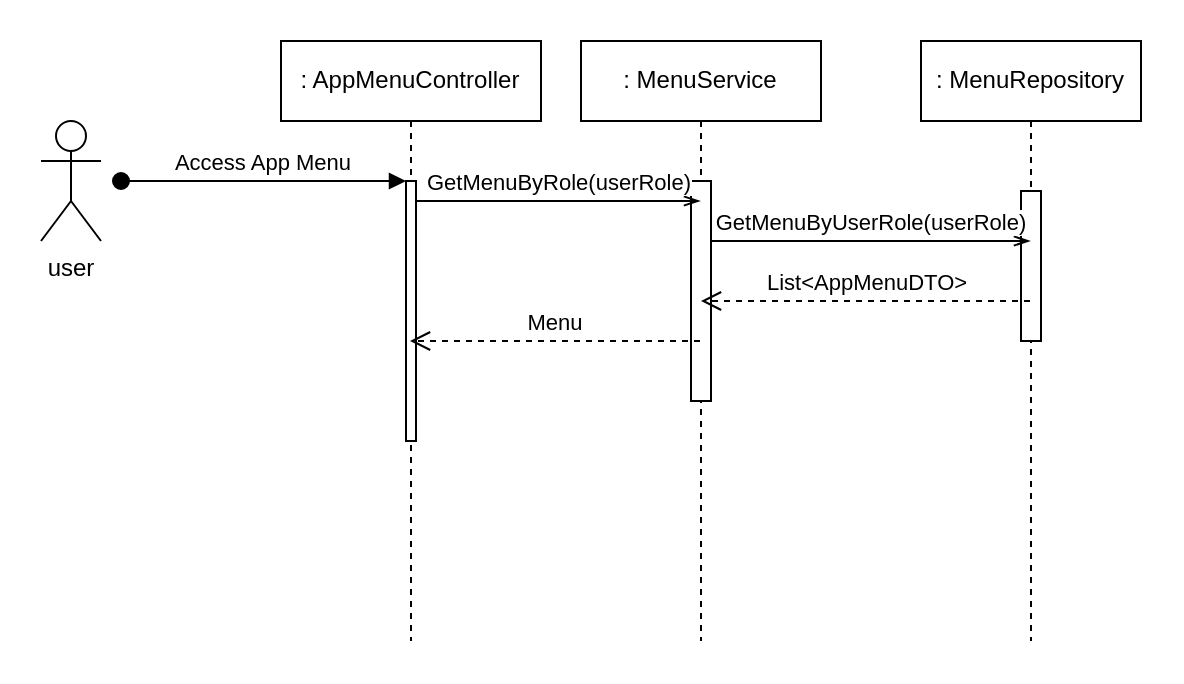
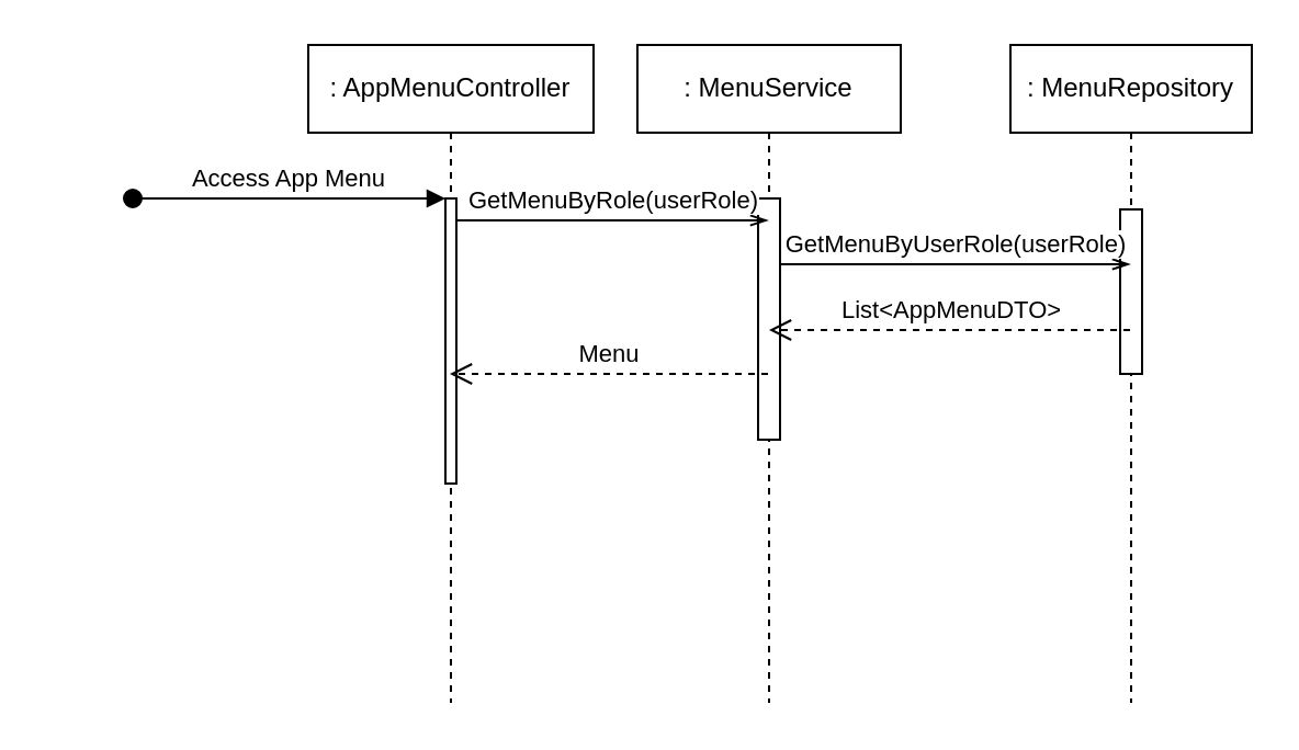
- <mxCell id="9" value="user" style="shape=umlActor;verticalLabelPosition=bottom;verticalAlign=top;html=1;" parent="1" vertex="1"><mxGeometry x="20" y="60" width="30" height="60" as="geometry" /></mxCell>
